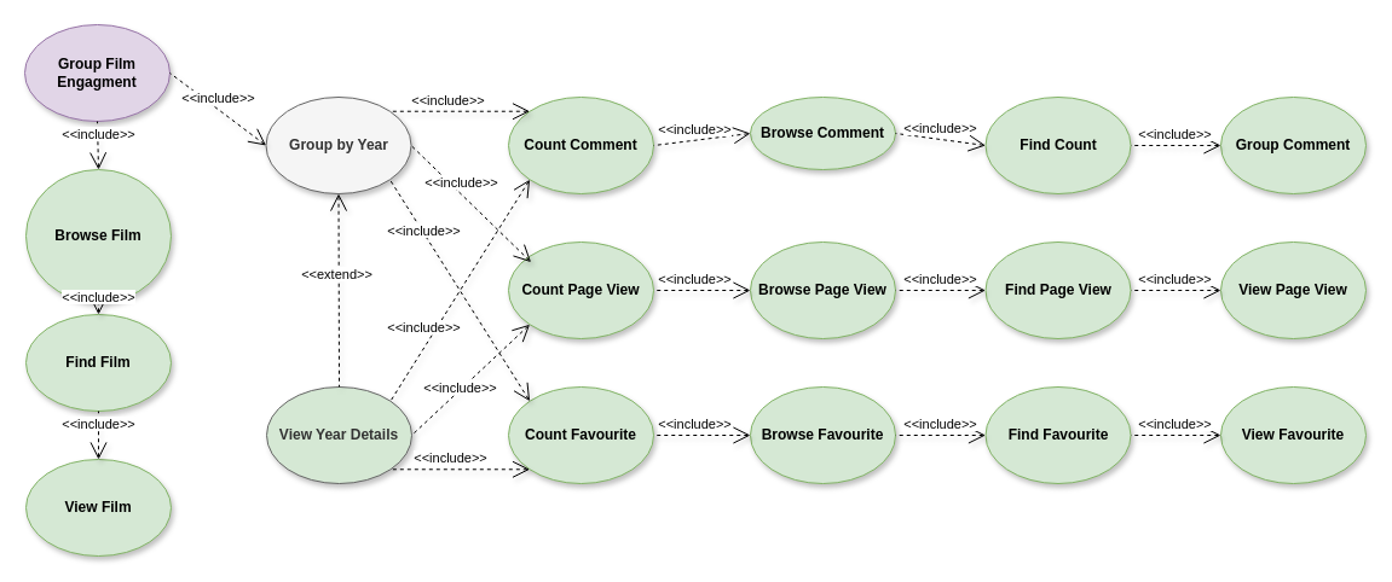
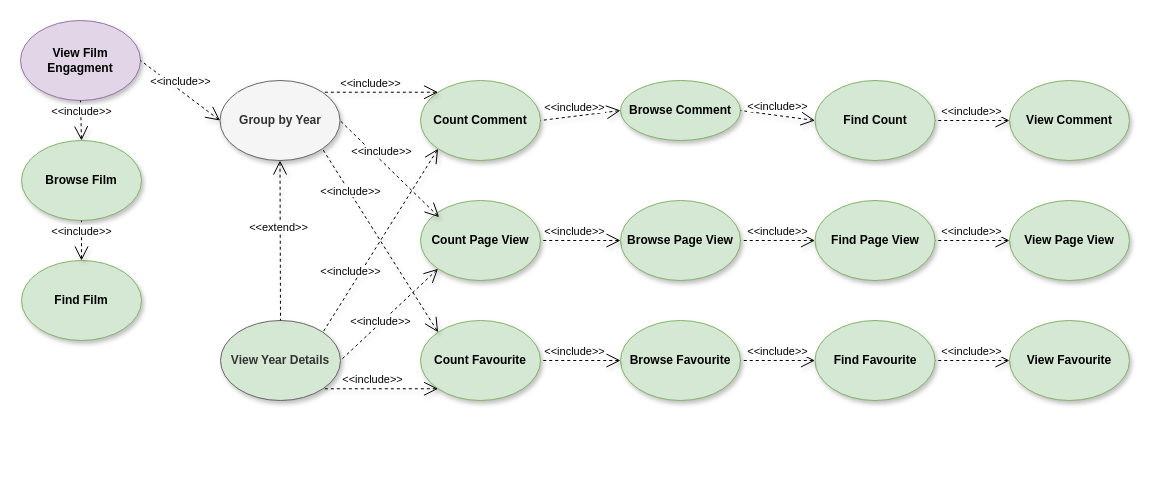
- <mxCell id="2" value="Group Film Engagment" style="ellipse;whiteSpace=wrap;html=1;fontStyle=1;shadow=1;fillColor=#e1d5e7;strokeColor=#9673a6;" parent="1" vertex="1"><mxGeometry x="20" y="20" width="120" height="80" as="geometry" /></mxCell>
+ <mxCell id="2" value="View Film Engagment" style="ellipse;whiteSpace=wrap;html=1;fontStyle=1;shadow=1;fillColor=#e1d5e7;strokeColor=#9673a6;" parent="1" vertex="1"><mxGeometry x="20" y="20" width="120" height="80" as="geometry" /></mxCell>
- <mxCell id="35" value="Group Comment" style="ellipse;whiteSpace=wrap;html=1;fontStyle=1;fillColor=#d5e8d4;strokeColor=#82b366;shadow=1;" parent="1" vertex="1"><mxGeometry x="1009" y="80" width="120" height="80" as="geometry" /></mxCell>
+ <mxCell id="35" value="View Comment" style="ellipse;whiteSpace=wrap;html=1;fontStyle=1;fillColor=#d5e8d4;strokeColor=#82b366;shadow=1;" parent="1" vertex="1"><mxGeometry x="1009" y="80" width="120" height="80" as="geometry" /></mxCell>
- <mxCell id="38" value="Browse Film" style="ellipse;whiteSpace=wrap;html=1;fontStyle=1;fillColor=#d5e8d4;strokeColor=#82b366;shadow=1;" vertex="1" parent="1"><mxGeometry x="21" y="140" width="120" height="110" as="geometry" /></mxCell>
+ <mxCell id="38" value="Browse Film" style="ellipse;whiteSpace=wrap;html=1;fontStyle=1;fillColor=#d5e8d4;strokeColor=#82b366;shadow=1;" vertex="1" parent="1"><mxGeometry x="21" y="140" width="120" height="80" as="geometry" /></mxCell>
- <mxCell id="30" value="&lt;span style=&quot;background-color: rgb(255 , 255 , 255)&quot;&gt;&amp;lt;&amp;lt;include&amp;gt;&amp;gt;&lt;/span&gt;" style="edgeStyle=none;html=1;startArrow=open;endArrow=none;startSize=12;verticalAlign=bottom;dashed=1;labelBackgroundColor=none;entryX=0.5;entryY=1;entryDx=0;entryDy=0;shadow=1;exitX=0.5;exitY=0;exitDx=0;exitDy=0;" parent="1" source="29" target="3" edge="1"><mxGeometry width="160" relative="1" as="geometry"><mxPoint x="91" y="270" as="sourcePoint" /><mxPoint x="91" y="230" as="targetPoint" /><mxPoint as="offset" /></mxGeometry></mxCell>
- <mxCell id="29" value="View Film" style="ellipse;whiteSpace=wrap;html=1;fontStyle=1;fillColor=#d5e8d4;strokeColor=#82b366;shadow=1;" parent="1" vertex="1"><mxGeometry x="21" y="380" width="120" height="80" as="geometry" /></mxCell>
